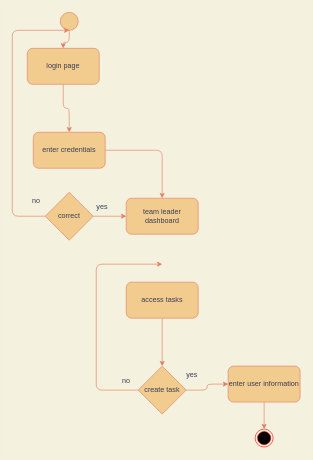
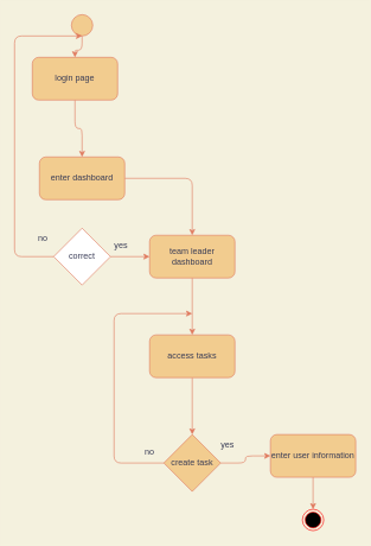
- <mxCell id="7" value="enter credentials" style="whiteSpace=wrap;html=1;fillColor=#F2CC8F;strokeColor=#E07A5F;fontColor=#393C56;rounded=1;sketch=0;" vertex="1" parent="1"><mxGeometry x="55" y="220" width="120" height="60" as="geometry" /></mxCell>
+ <mxCell id="7" value="enter dashboard" style="whiteSpace=wrap;html=1;fillColor=#F2CC8F;strokeColor=#E07A5F;fontColor=#393C56;rounded=1;sketch=0;" vertex="1" parent="1"><mxGeometry x="55" y="220" width="120" height="60" as="geometry" /></mxCell>
- <mxCell id="10" value="correct" style="rhombus;whiteSpace=wrap;html=1;rounded=0;sketch=0;fontColor=#393C56;strokeColor=#E07A5F;fillColor=#F2CC8F;" vertex="1" parent="1"><mxGeometry x="75" y="320" width="80" height="80" as="geometry" /></mxCell>
+ <mxCell id="10" value="correct" style="rhombus;whiteSpace=wrap;html=1;rounded=0;sketch=0;fontColor=#393C56;strokeColor=#E07A5F;fillColor=#ffffff;" vertex="1" parent="1"><mxGeometry x="75" y="320" width="80" height="80" as="geometry" /></mxCell>
+ <mxCell id="13" value="" style="edgeStyle=orthogonalEdgeStyle;curved=0;rounded=1;sketch=0;orthogonalLoop=1;jettySize=auto;html=1;fontColor=#393C56;strokeColor=#E07A5F;fillColor=#F2CC8F;" edge="1" parent="1" source="14" target="16"><mxGeometry relative="1" as="geometry" /></mxCell>
